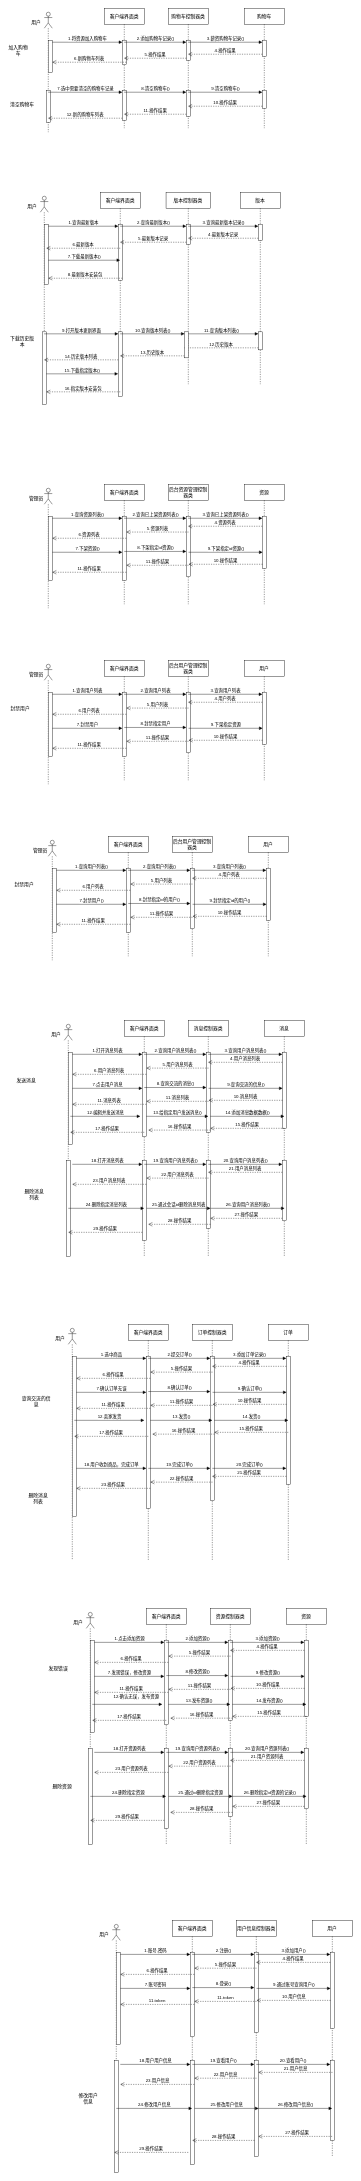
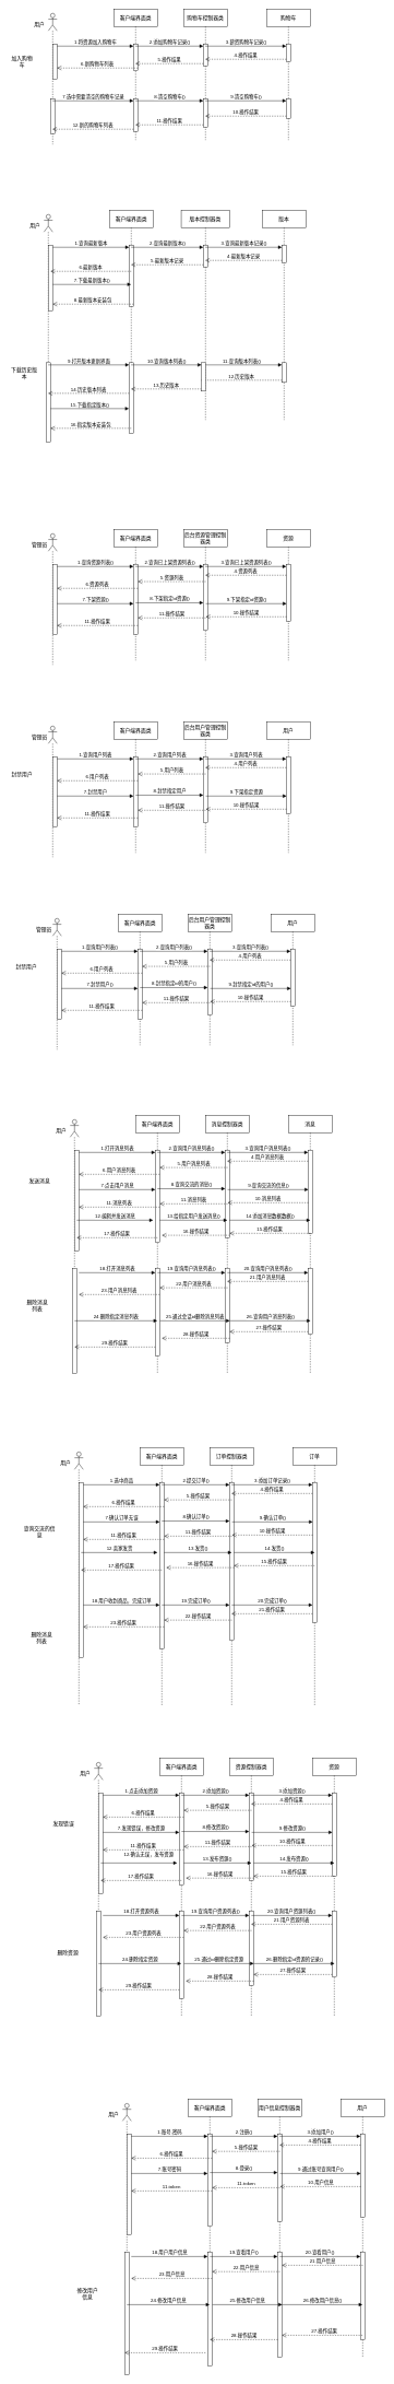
- <mxCell id="21" value="加入购物车" style="text;html=1;align=center;verticalAlign=middle;whiteSpace=wrap;rounded=0;" vertex="1" parent="1"><mxGeometry x="15" y="110" width="60" height="30" as="geometry" /></mxCell>
+ <mxCell id="21" value="加入购物车" style="text;html=1;align=center;verticalAlign=middle;whiteSpace=wrap;rounded=0;" vertex="1" parent="1"><mxGeometry x="20" y="125" width="60" height="30" as="geometry" /></mxCell>
- <mxCell id="22" value="清空购物车" style="text;html=1;align=center;verticalAlign=middle;whiteSpace=wrap;rounded=0;" vertex="1" parent="1"><mxGeometry x="20" y="245" width="70" height="30" as="geometry" /></mxCell>
- <mxCell id="143" value="发送消息" style="text;html=1;align=center;verticalAlign=middle;whiteSpace=wrap;rounded=0;" vertex="1" parent="1"><mxGeometry x="25" y="2677.5" width="80" height="45" as="geometry" /></mxCell>
+ <mxCell id="143" value="发送消息" style="text;html=1;align=center;verticalAlign=middle;whiteSpace=wrap;rounded=0;" vertex="1" parent="1"><mxGeometry x="50" y="2677.5" width="80" height="45" as="geometry" /></mxCell>
- <mxCell id="286" value="修改用户信息" style="text;html=1;align=center;verticalAlign=middle;whiteSpace=wrap;rounded=0;" vertex="1" parent="1"><mxGeometry x="190" y="5230" width="60" height="30" as="geometry" /></mxCell>
+ <mxCell id="286" value="修改用户信息" style="text;html=1;align=center;verticalAlign=middle;whiteSpace=wrap;rounded=0;" vertex="1" parent="1"><mxGeometry x="170" y="5230" width="60" height="30" as="geometry" /></mxCell>
